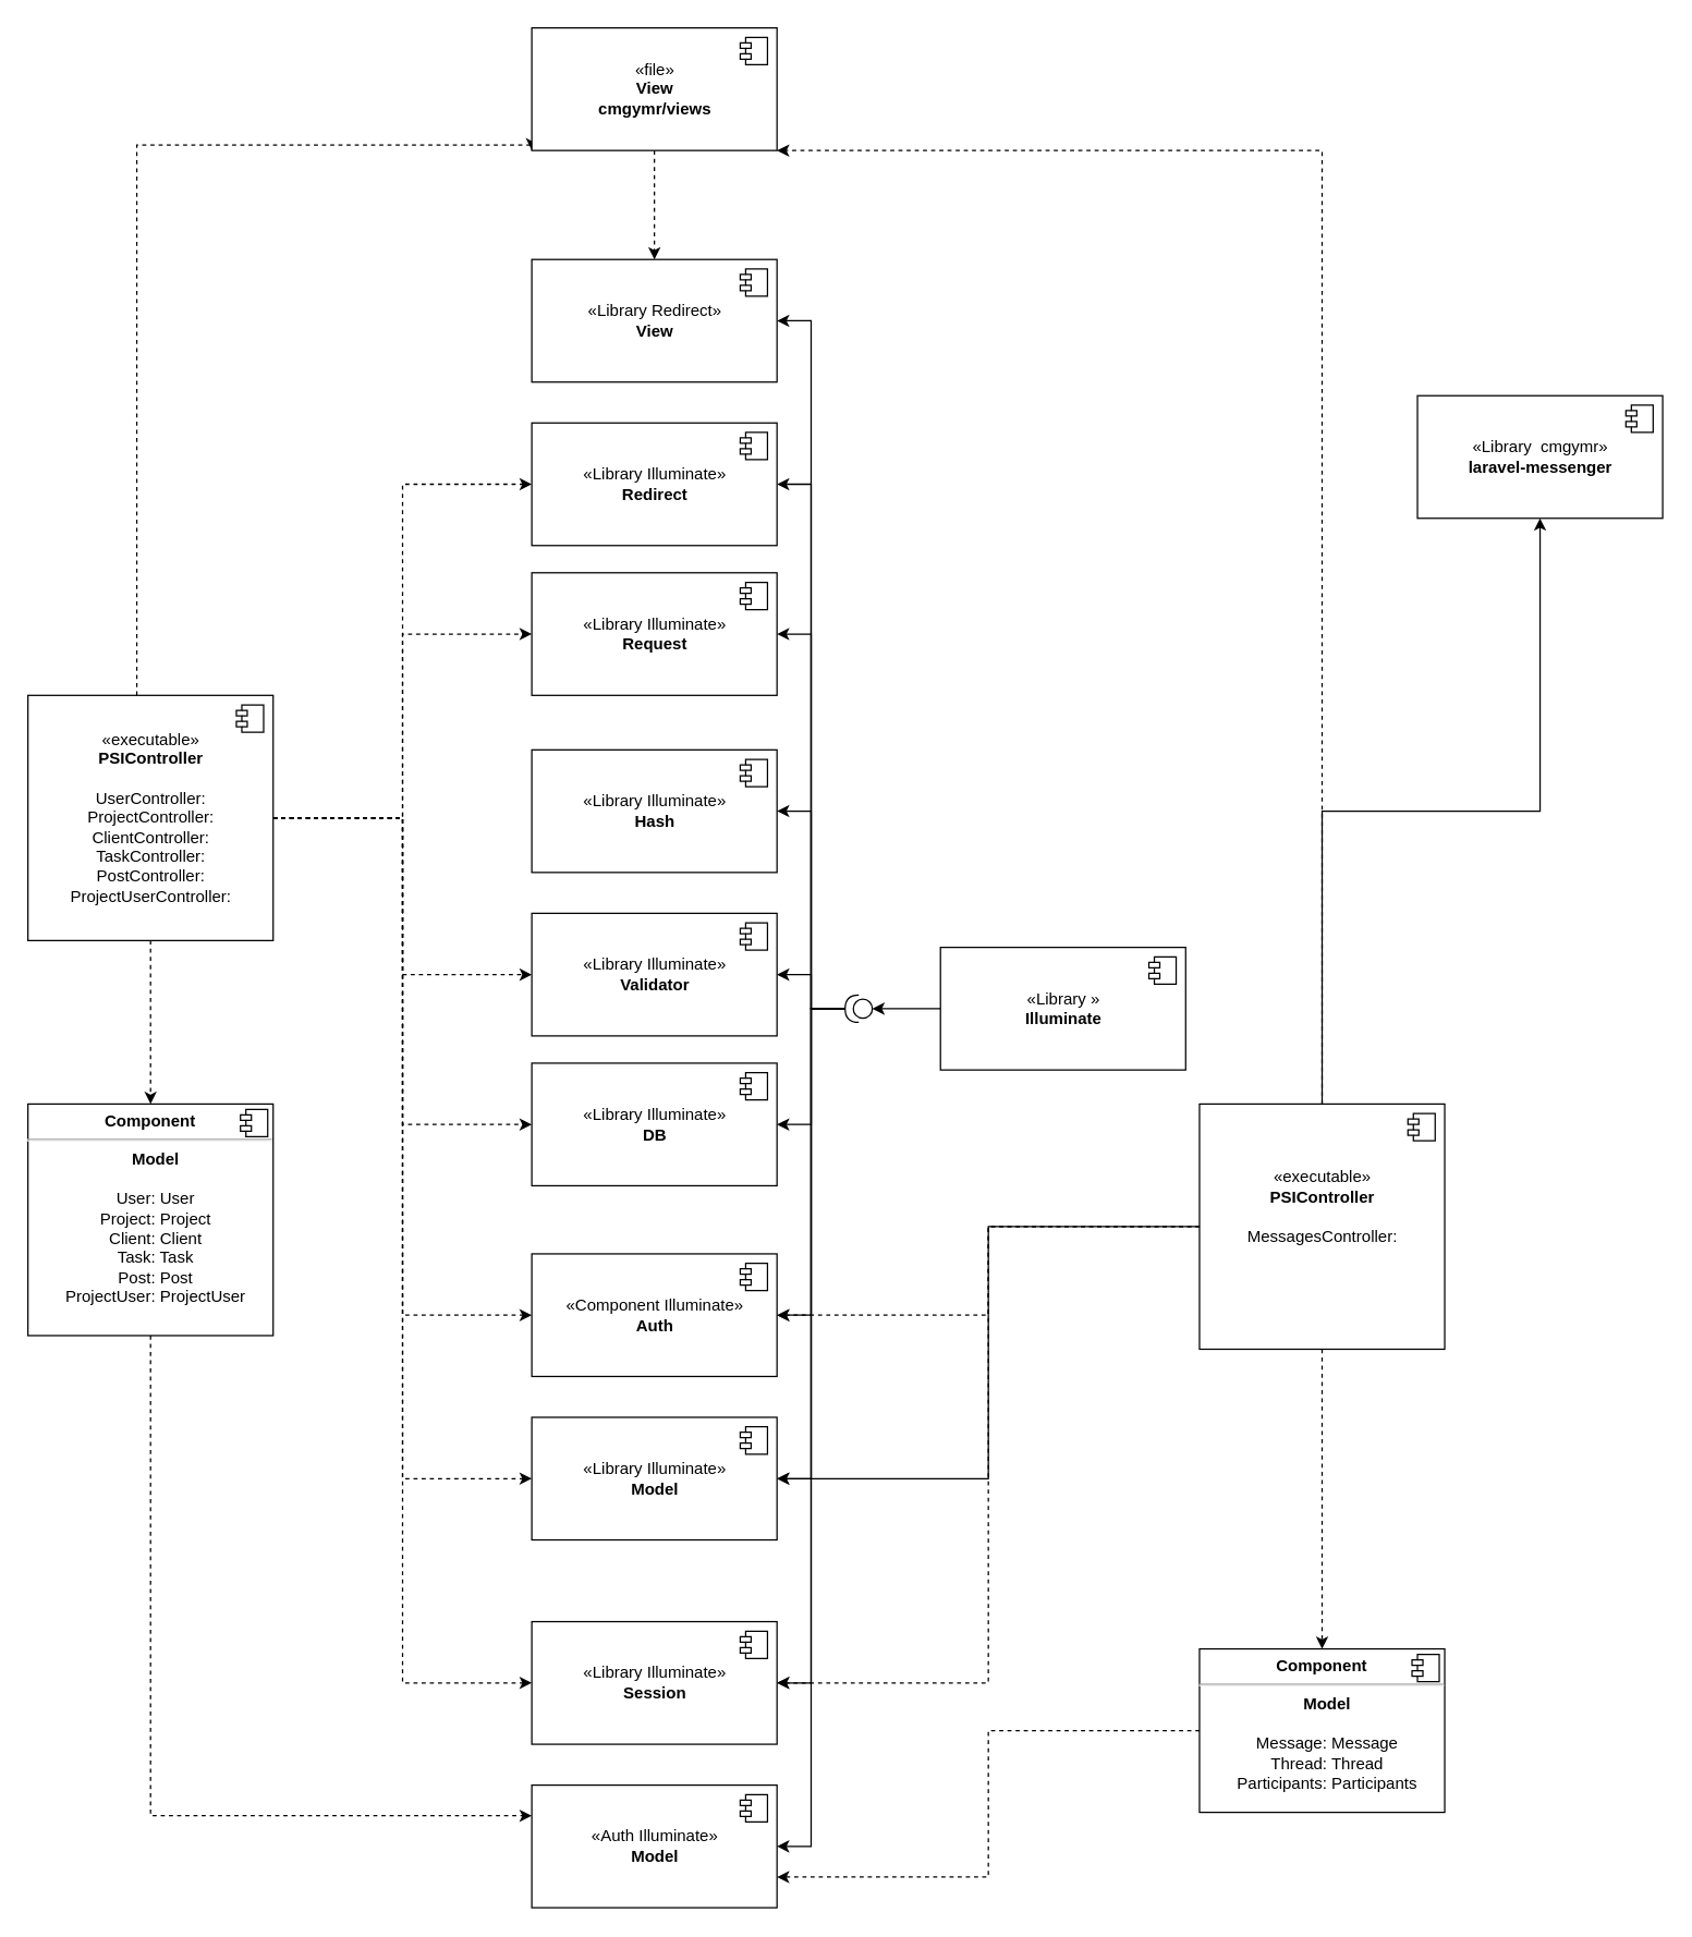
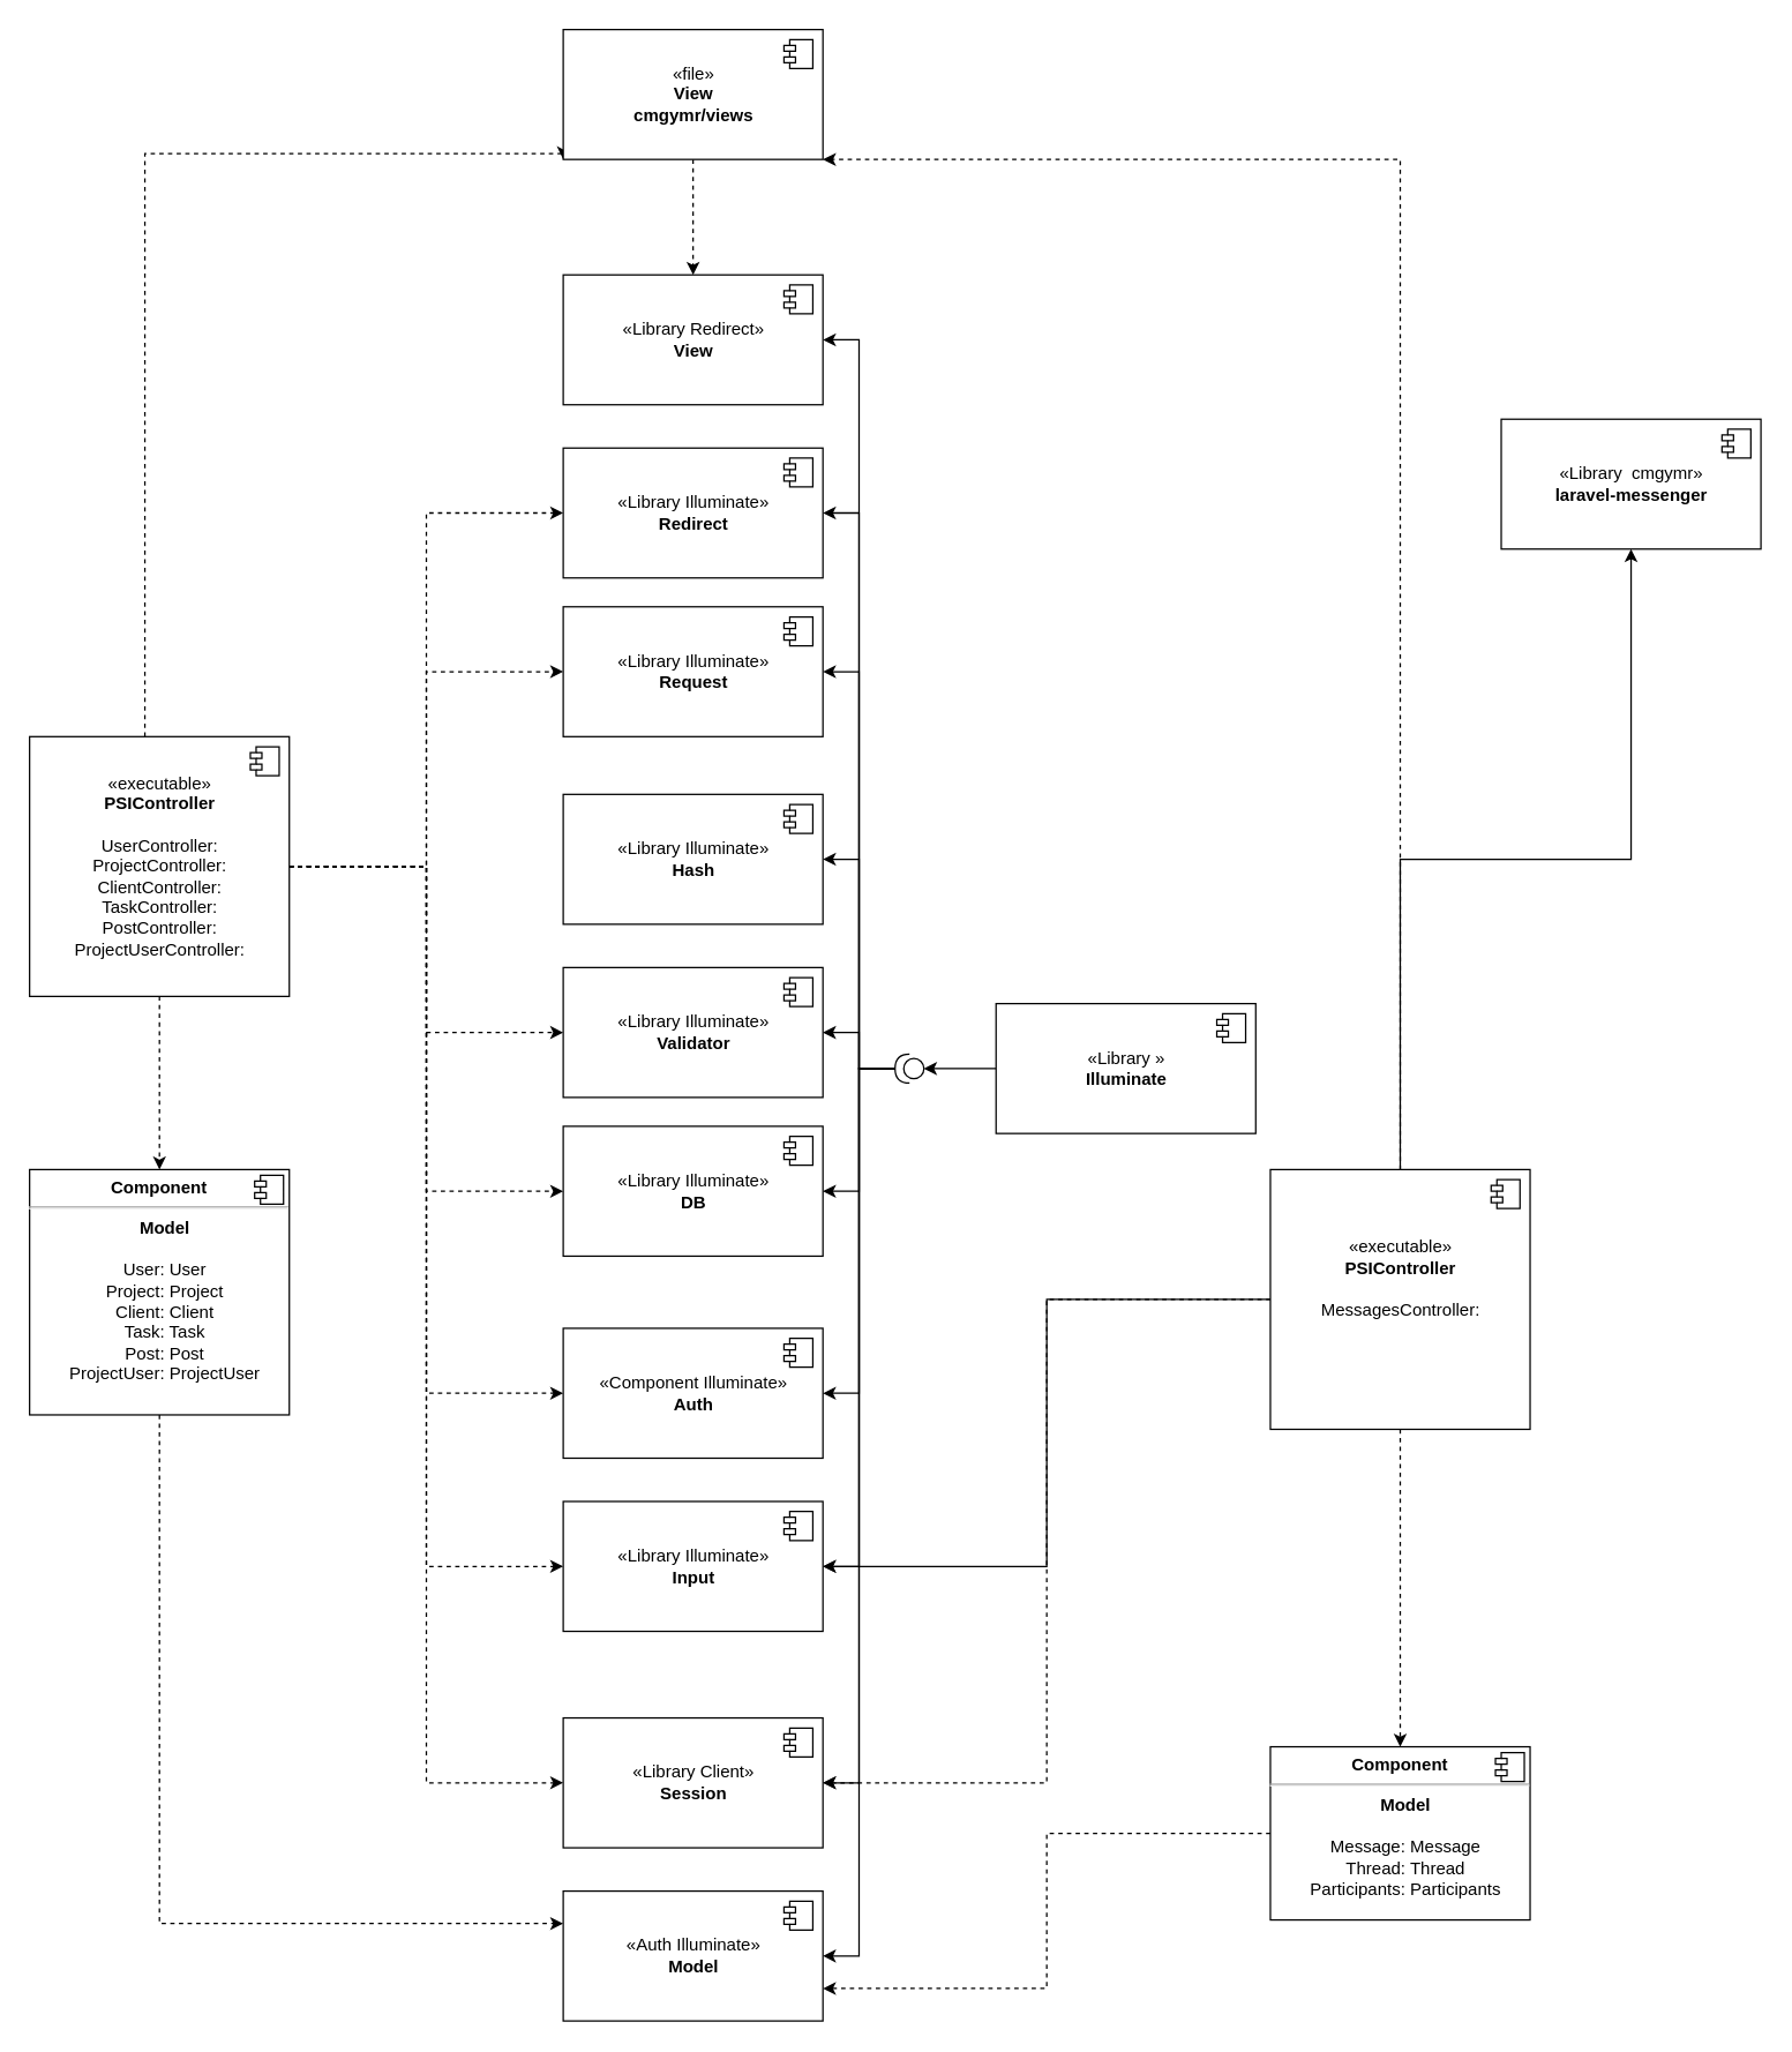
- <mxCell id="50" style="edgeStyle=orthogonalEdgeStyle;rounded=0;orthogonalLoop=1;jettySize=auto;html=1;fontSize=20;dashed=1;" edge="1" parent="1" source="53" target="18"><mxGeometry relative="1" as="geometry" /></mxCell>
- <mxCell id="62" value="&lt;div&gt;«Library Illuminate»&lt;/div&gt;&lt;div&gt;&lt;b&gt;Model&lt;/b&gt;&lt;br&gt;&lt;/div&gt;" style="html=1;dropTarget=0;" vertex="1" parent="1"><mxGeometry x="389.86" y="1040" width="180" height="90" as="geometry" /></mxCell>
+ <mxCell id="62" value="&lt;div&gt;«Library Illuminate»&lt;/div&gt;&lt;div&gt;&lt;b&gt;Input&lt;/b&gt;&lt;br&gt;&lt;/div&gt;" style="html=1;dropTarget=0;" vertex="1" parent="1"><mxGeometry x="389.86" y="1040" width="180" height="90" as="geometry" /></mxCell>
- <mxCell id="64" value="&lt;div&gt;«Library Illuminate»&lt;/div&gt;&lt;div&gt;&lt;b&gt;Session&lt;/b&gt;&lt;br&gt;&lt;/div&gt;" style="html=1;dropTarget=0;" vertex="1" parent="1"><mxGeometry x="389.86" y="1190" width="180" height="90" as="geometry" /></mxCell>
+ <mxCell id="64" value="&lt;div&gt;«Library Client»&lt;/div&gt;&lt;div&gt;&lt;b&gt;Session&lt;/b&gt;&lt;br&gt;&lt;/div&gt;" style="html=1;dropTarget=0;" vertex="1" parent="1"><mxGeometry x="389.86" y="1190" width="180" height="90" as="geometry" /></mxCell>
